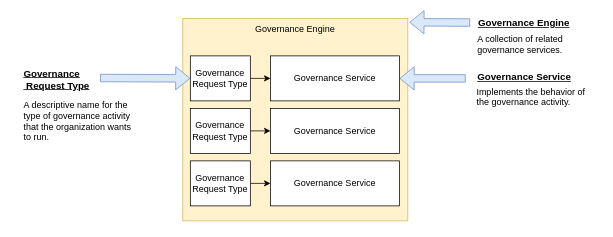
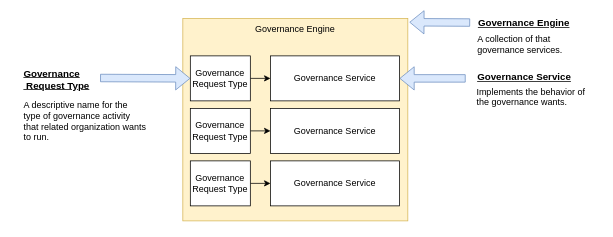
- <mxCell id="4" value="A collection of related&lt;br&gt;governance services." style="text;html=1;resizable=0;points=[];autosize=1;align=left;verticalAlign=top;spacingTop=0;spacingLeft=9;" parent="1" vertex="1"><mxGeometry x="625.1" y="38" width="140" height="30" as="geometry" /></mxCell>
+ <mxCell id="4" value="A collection of that&lt;br&gt;governance services." style="text;html=1;resizable=0;points=[];autosize=1;align=left;verticalAlign=top;spacingTop=0;spacingLeft=9;" parent="1" vertex="1"><mxGeometry x="625.1" y="38" width="140" height="30" as="geometry" /></mxCell>
- <mxCell id="5" value="Implements the behavior of&lt;br&gt;the governance activity.&amp;nbsp;" style="text;html=1;resizable=0;points=[];autosize=1;align=left;verticalAlign=top;spacingTop=0;spacingLeft=9;" parent="1" vertex="1"><mxGeometry x="624.1" y="108" width="170" height="30" as="geometry" /></mxCell>
+ <mxCell id="5" value="Implements the behavior of&lt;br&gt;the governance wants.&amp;nbsp;" style="text;html=1;resizable=0;points=[];autosize=1;align=left;verticalAlign=top;spacingTop=0;spacingLeft=9;" parent="1" vertex="1"><mxGeometry x="624.1" y="108" width="170" height="30" as="geometry" /></mxCell>
- <mxCell id="12" value="A descriptive name for the&lt;br&gt;type of governance activity&lt;br&gt;that the organization wants&lt;br&gt;to run." style="text;html=1;resizable=0;points=[];autosize=1;align=left;verticalAlign=top;spacingTop=0;spacingLeft=9;" parent="1" vertex="1"><mxGeometry x="20" y="126" width="170" height="60" as="geometry" /></mxCell>
+ <mxCell id="12" value="A descriptive name for the&lt;br&gt;type of governance activity&lt;br&gt;that related organization wants&lt;br&gt;to run." style="text;html=1;resizable=0;points=[];autosize=1;align=left;verticalAlign=top;spacingTop=0;spacingLeft=9;" parent="1" vertex="1"><mxGeometry x="20" y="126" width="170" height="60" as="geometry" /></mxCell>
